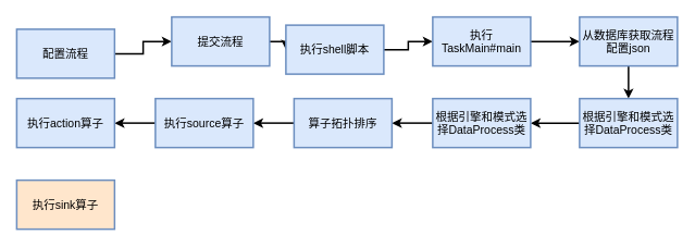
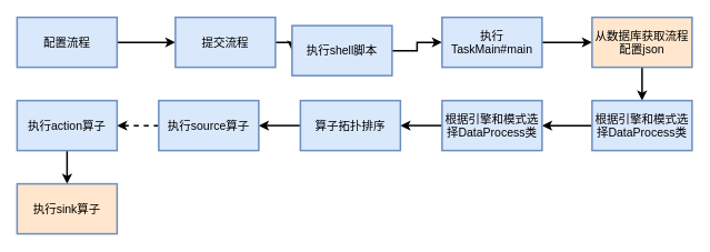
- <mxCell id="11" value="&lt;span style=&quot;font-size: 14px;&quot;&gt;从数据库获取流程配置json&lt;/span&gt;" style="rounded=0;whiteSpace=wrap;html=1;fillColor=#dae8fc;strokeColor=#6c8ebf;strokeWidth=2;" vertex="1" parent="1"><mxGeometry x="710" y="20" width="120" height="60" as="geometry" /></mxCell>
+ <mxCell id="11" value="&lt;span style=&quot;font-size: 14px;&quot;&gt;从数据库获取流程配置json&lt;/span&gt;" style="rounded=0;whiteSpace=wrap;html=1;fillColor=#ffe6cc;strokeColor=#6c8ebf;strokeWidth=2;" vertex="1" parent="1"><mxGeometry x="710" y="20" width="120" height="60" as="geometry" /></mxCell>
- <mxCell id="3" value="&lt;font style=&quot;font-size: 14px;&quot;&gt;配置流程&lt;/font&gt;" style="rounded=0;whiteSpace=wrap;html=1;fillColor=#dae8fc;strokeColor=#6c8ebf;strokeWidth=2;" vertex="1" parent="1"><mxGeometry x="20" y="35" width="120" height="60" as="geometry" /></mxCell>
+ <mxCell id="3" value="&lt;font style=&quot;font-size: 14px;&quot;&gt;配置流程&lt;/font&gt;" style="rounded=0;whiteSpace=wrap;html=1;fillColor=#dae8fc;strokeColor=#6c8ebf;strokeWidth=2;" vertex="1" parent="1"><mxGeometry x="20" y="20" width="120" height="60" as="geometry" /></mxCell>
- <mxCell id="18" value="" style="edgeStyle=orthogonalEdgeStyle;rounded=0;orthogonalLoop=1;jettySize=auto;html=1;strokeWidth=2;fontSize=14;" edge="1" parent="1" source="19" target="21"><mxGeometry relative="1" as="geometry" /></mxCell>
+ <mxCell id="18" value="" style="edgeStyle=orthogonalEdgeStyle;rounded=0;orthogonalLoop=1;jettySize=auto;html=1;strokeWidth=2;fontSize=14;dashed=1;" edge="1" parent="1" source="19" target="21"><mxGeometry relative="1" as="geometry" /></mxCell>
+ <mxCell id="20" value="" style="edgeStyle=orthogonalEdgeStyle;rounded=0;orthogonalLoop=1;jettySize=auto;html=1;strokeWidth=2;fontSize=14;" edge="1" parent="1" source="21" target="22"><mxGeometry relative="1" as="geometry" /></mxCell>
